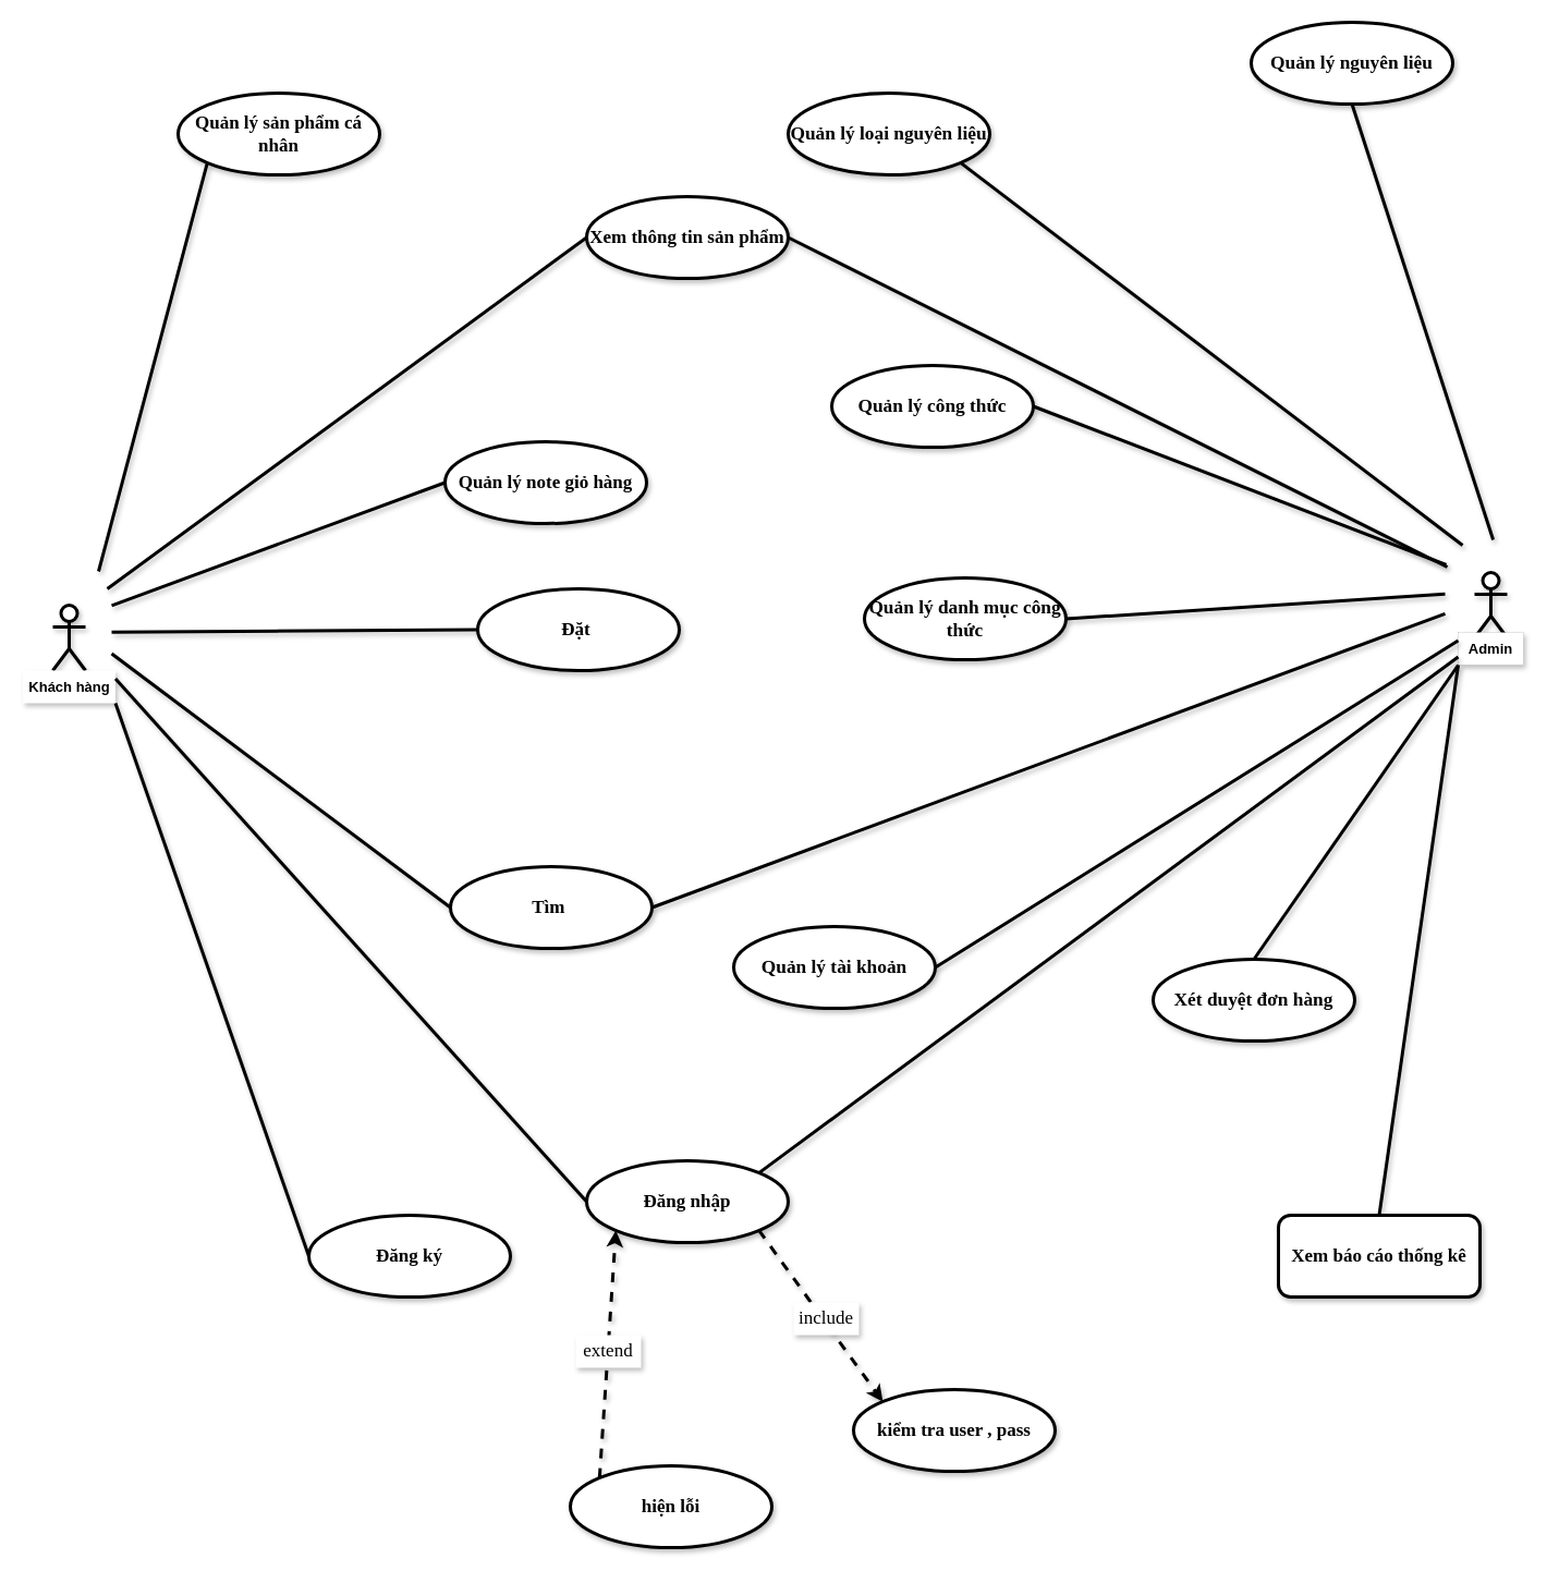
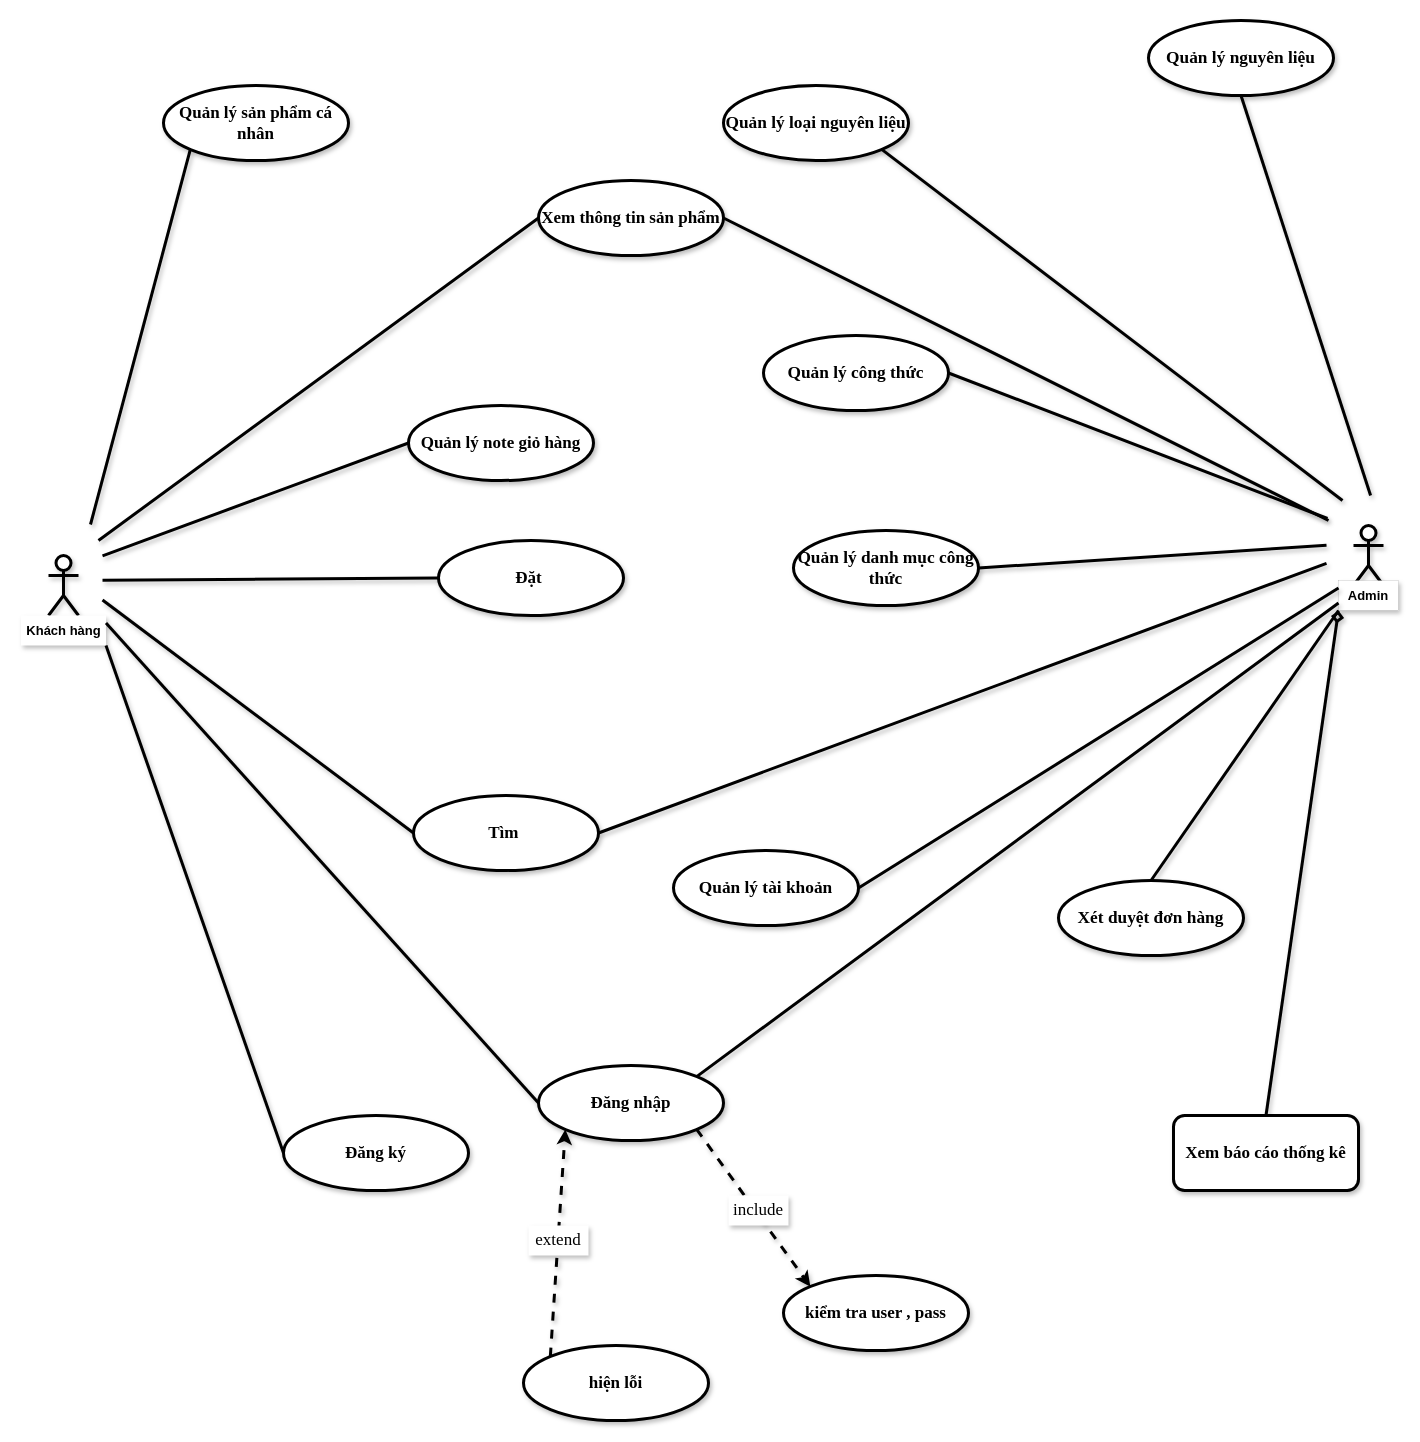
- <mxCell id="36" style="edgeStyle=none;rounded=0;orthogonalLoop=1;jettySize=auto;html=1;exitX=0.5;exitY=0;exitDx=0;exitDy=0;shadow=1;fontFamily=Times New Roman;fontSize=17;endArrow=none;endFill=0;strokeWidth=3;entryX=0;entryY=1;entryDx=0;entryDy=0;" edge="1" parent="1" source="37" target="5"><mxGeometry relative="1" as="geometry"><mxPoint x="1113" y="660" as="targetPoint" /></mxGeometry></mxCell>
+ <mxCell id="36" style="edgeStyle=none;rounded=0;orthogonalLoop=1;jettySize=auto;html=1;exitX=0.5;exitY=0;exitDx=0;exitDy=0;shadow=1;fontFamily=Times New Roman;fontSize=17;endArrow=diamond;endFill=0;strokeWidth=3;entryX=0;entryY=1;entryDx=0;entryDy=0;" edge="1" parent="1" source="37" target="5"><mxGeometry relative="1" as="geometry"><mxPoint x="1113" y="660" as="targetPoint" /></mxGeometry></mxCell>
